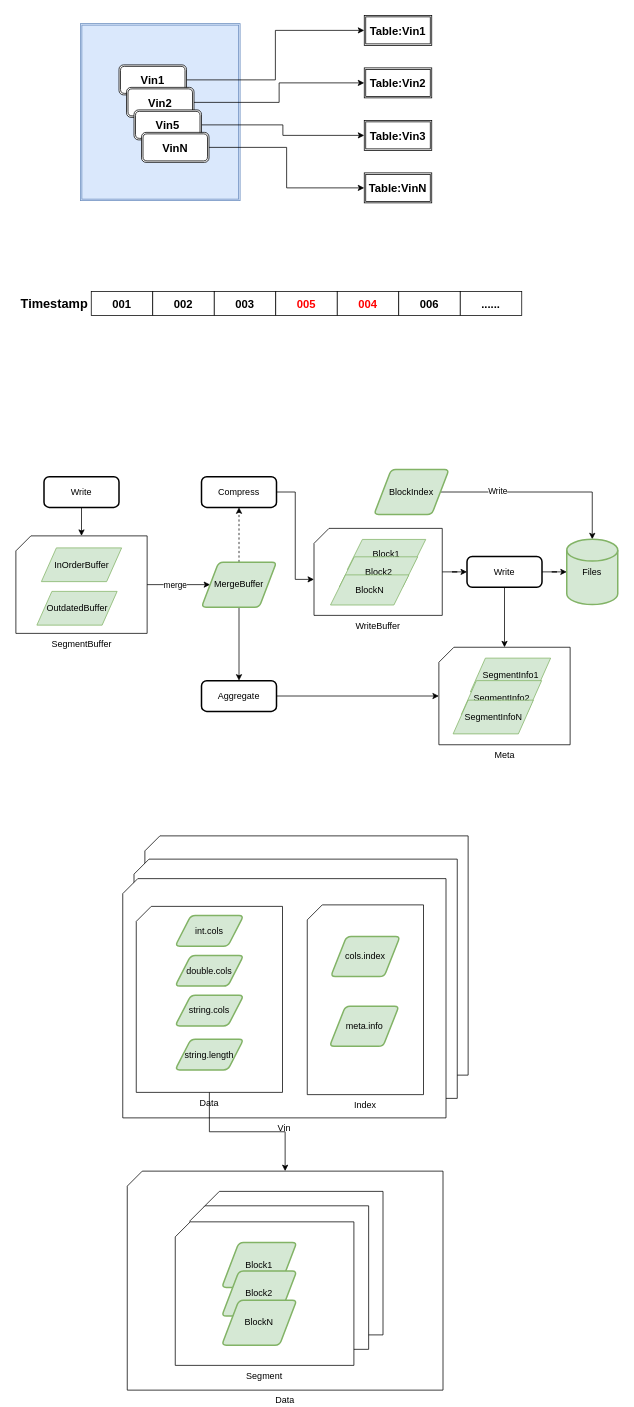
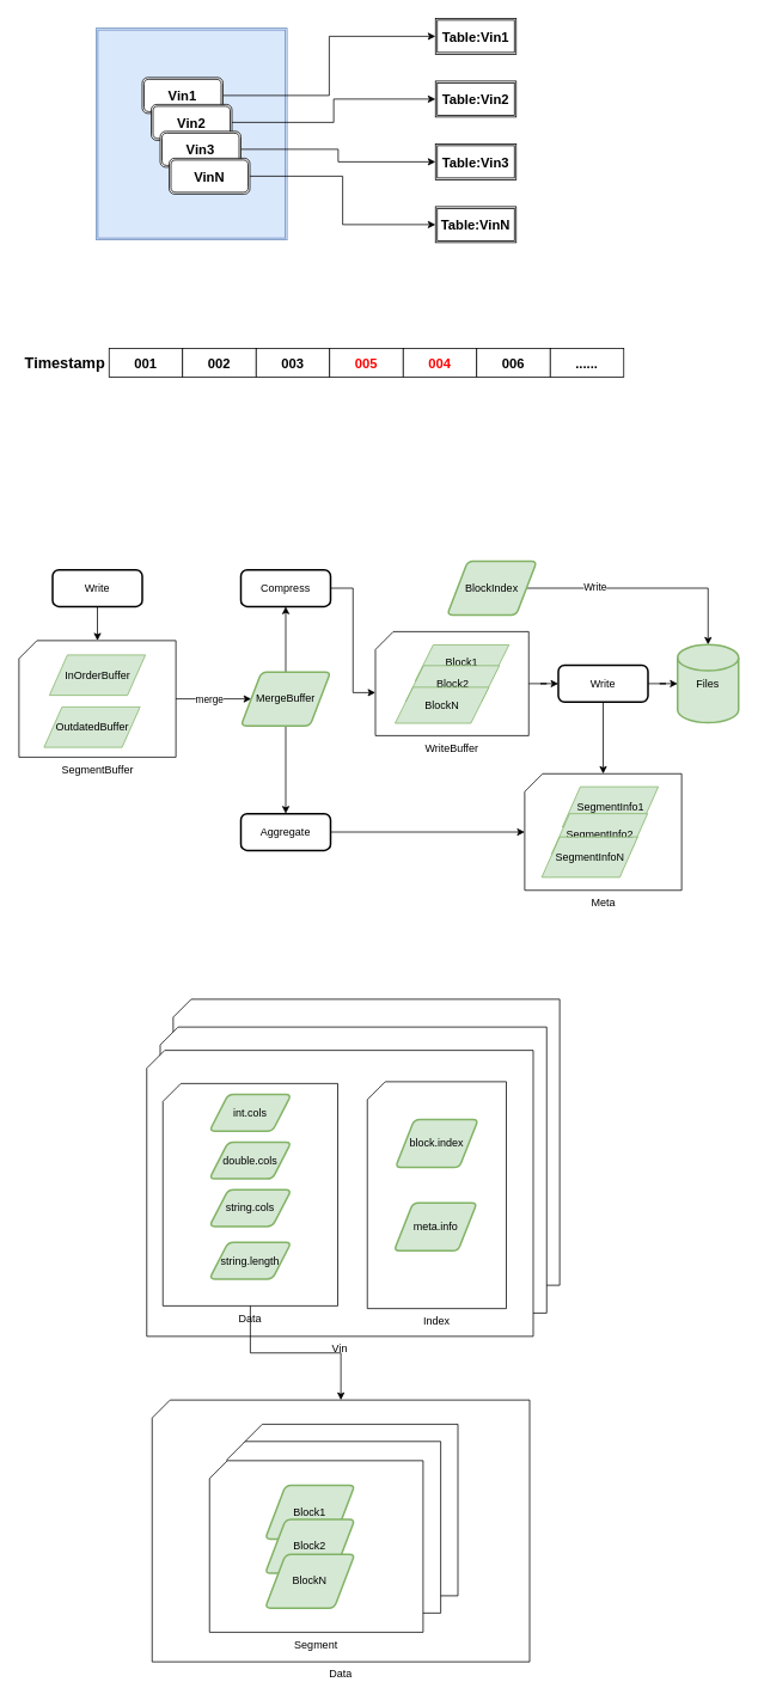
- <mxCell id="8" value="&lt;font style=&quot;font-size: 15px;&quot;&gt;&lt;b&gt;Vin5&lt;/b&gt;&lt;/font&gt;" style="shape=ext;double=1;rounded=1;whiteSpace=wrap;html=1;labelBackgroundColor=none;" parent="1" vertex="1"><mxGeometry x="178" y="146" width="90" height="40" as="geometry" /></mxCell>
+ <mxCell id="8" value="&lt;font style=&quot;font-size: 15px;&quot;&gt;&lt;b&gt;Vin3&lt;/b&gt;&lt;/font&gt;" style="shape=ext;double=1;rounded=1;whiteSpace=wrap;html=1;labelBackgroundColor=none;" parent="1" vertex="1"><mxGeometry x="178" y="146" width="90" height="40" as="geometry" /></mxCell>
- <mxCell id="31" value="" style="edgeStyle=orthogonalEdgeStyle;rounded=0;orthogonalLoop=1;jettySize=auto;html=1;dashed=1;" parent="1" source="33" target="35" edge="1"><mxGeometry relative="1" as="geometry" /></mxCell>
+ <mxCell id="31" value="" style="edgeStyle=orthogonalEdgeStyle;rounded=0;orthogonalLoop=1;jettySize=auto;html=1;" parent="1" source="33" target="35" edge="1"><mxGeometry relative="1" as="geometry" /></mxCell>
- <mxCell id="69" value="cols.index" style="shape=parallelogram;html=1;strokeWidth=2;perimeter=parallelogramPerimeter;whiteSpace=wrap;rounded=1;arcSize=12;size=0.23;fillColor=#d5e8d4;strokeColor=#82b366;" parent="67" vertex="1"><mxGeometry x="31.23" y="42" width="92.54" height="53.62" as="geometry" /></mxCell>
+ <mxCell id="69" value="block.index" style="shape=parallelogram;html=1;strokeWidth=2;perimeter=parallelogramPerimeter;whiteSpace=wrap;rounded=1;arcSize=12;size=0.23;fillColor=#d5e8d4;strokeColor=#82b366;" parent="67" vertex="1"><mxGeometry x="31.23" y="42" width="92.54" height="53.62" as="geometry" /></mxCell>
